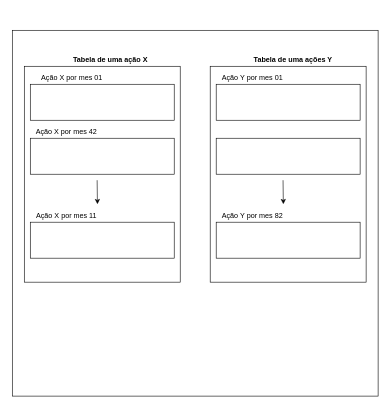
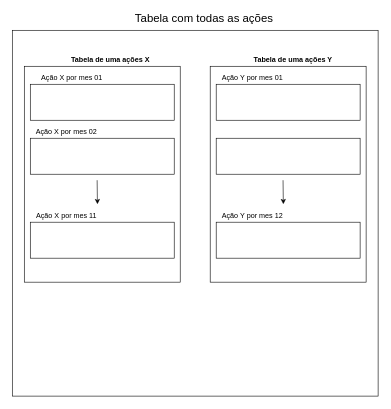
+ <mxCell id="3" value="&lt;font style=&quot;font-size: 19px&quot;&gt;Tabela com todas as ações&lt;/font&gt;" style="text;html=1;strokeColor=none;fillColor=none;align=center;verticalAlign=middle;whiteSpace=wrap;rounded=0;" vertex="1" parent="1"><mxGeometry x="200" y="20" width="280" height="20" as="geometry" /></mxCell>
- <mxCell id="5" value="&lt;b&gt;Tabela de uma ação X&amp;nbsp;&lt;/b&gt;" style="text;html=1;strokeColor=none;fillColor=none;align=center;verticalAlign=middle;whiteSpace=wrap;rounded=0;" vertex="1" parent="1"><mxGeometry x="101" y="90" width="169" height="20" as="geometry" /></mxCell>
+ <mxCell id="5" value="&lt;b&gt;Tabela de uma ações X&amp;nbsp;&lt;/b&gt;" style="text;html=1;strokeColor=none;fillColor=none;align=center;verticalAlign=middle;whiteSpace=wrap;rounded=0;" vertex="1" parent="1"><mxGeometry x="101" y="90" width="169" height="20" as="geometry" /></mxCell>
- <mxCell id="9" value="Ação X por mes 42" style="text;html=1;strokeColor=none;fillColor=none;align=center;verticalAlign=middle;whiteSpace=wrap;rounded=0;" vertex="1" parent="1"><mxGeometry x="57.5" y="210" width="105" height="20" as="geometry" /></mxCell>
+ <mxCell id="9" value="Ação X por mes 02" style="text;html=1;strokeColor=none;fillColor=none;align=center;verticalAlign=middle;whiteSpace=wrap;rounded=0;" vertex="1" parent="1"><mxGeometry x="57.5" y="210" width="105" height="20" as="geometry" /></mxCell>
- <mxCell id="20" value="Ação Y por mes 82" style="text;html=1;strokeColor=none;fillColor=none;align=center;verticalAlign=middle;whiteSpace=wrap;rounded=0;" vertex="1" parent="1"><mxGeometry x="367.5" y="350" width="105" height="20" as="geometry" /></mxCell>
+ <mxCell id="20" value="Ação Y por mes 12" style="text;html=1;strokeColor=none;fillColor=none;align=center;verticalAlign=middle;whiteSpace=wrap;rounded=0;" vertex="1" parent="1"><mxGeometry x="367.5" y="350" width="105" height="20" as="geometry" /></mxCell>
